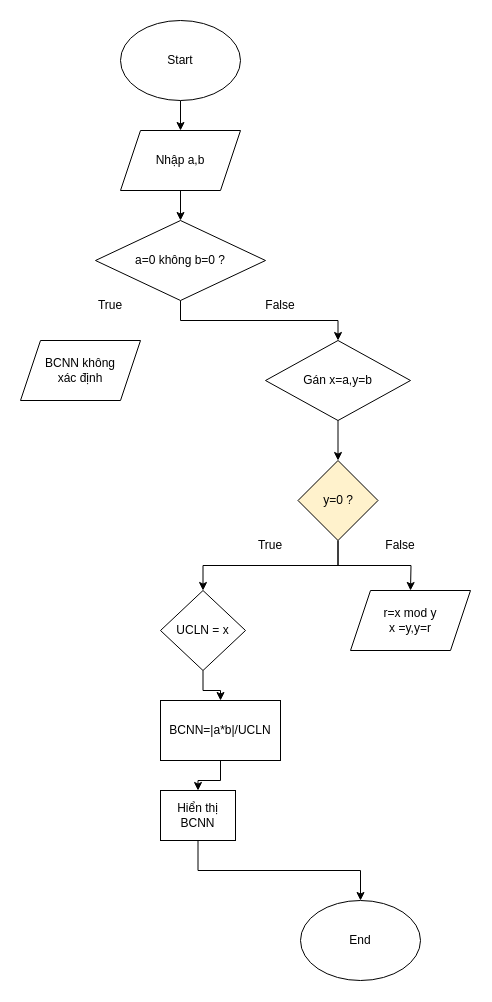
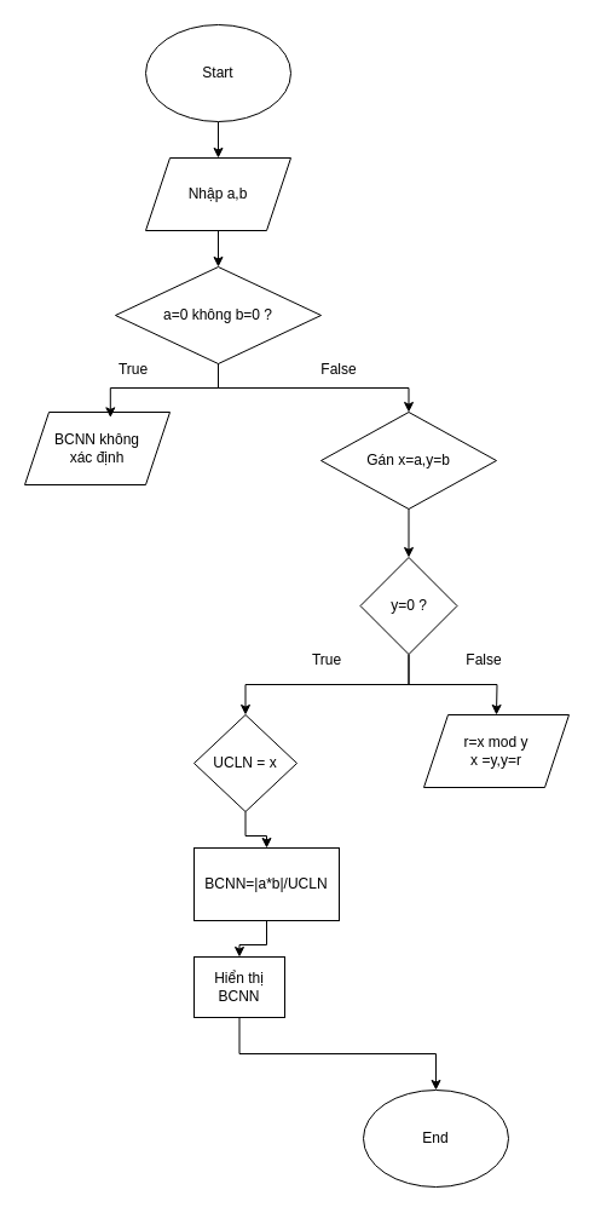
+ <mxCell id="22" style="edgeStyle=orthogonalEdgeStyle;rounded=0;orthogonalLoop=1;jettySize=auto;html=1;exitX=0.5;exitY=1;exitDx=0;exitDy=0;entryX=0.59;entryY=0.073;entryDx=0;entryDy=0;entryPerimeter=0;" edge="1" parent="1" source="7" target="8"><mxGeometry relative="1" as="geometry" /></mxCell>
- <mxCell id="13" value="y=0 ?" style="rhombus;whiteSpace=wrap;html=1;fillColor=#fff2cc;" vertex="1" parent="1"><mxGeometry x="297.5" y="460" width="80" height="80" as="geometry" /></mxCell>
+ <mxCell id="13" value="y=0 ?" style="rhombus;whiteSpace=wrap;html=1;" vertex="1" parent="1"><mxGeometry x="297.5" y="460" width="80" height="80" as="geometry" /></mxCell>
